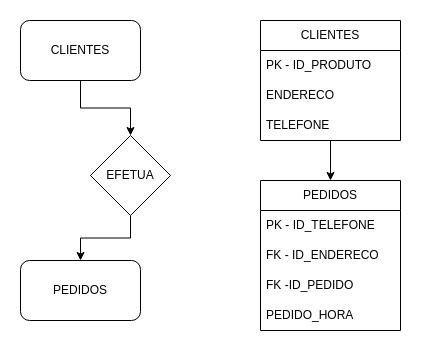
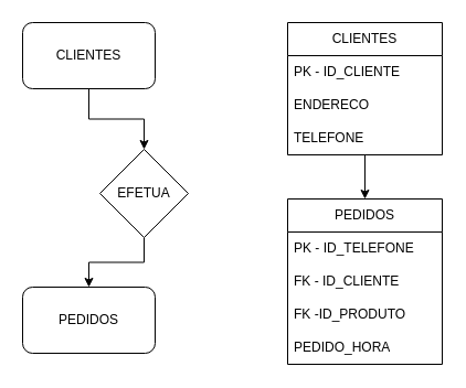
- <mxCell id="9" value="PK - ID_PRODUTO" style="text;strokeColor=none;fillColor=none;align=left;verticalAlign=middle;spacingLeft=4;spacingRight=4;overflow=hidden;points=[[0,0.5],[1,0.5]];portConstraint=eastwest;rotatable=0;whiteSpace=wrap;html=1;" vertex="1" parent="8"><mxGeometry y="30" width="140" height="30" as="geometry" /></mxCell>
+ <mxCell id="9" value="PK - ID_CLIENTE" style="text;strokeColor=none;fillColor=none;align=left;verticalAlign=middle;spacingLeft=4;spacingRight=4;overflow=hidden;points=[[0,0.5],[1,0.5]];portConstraint=eastwest;rotatable=0;whiteSpace=wrap;html=1;" vertex="1" parent="8"><mxGeometry y="30" width="140" height="30" as="geometry" /></mxCell>
- <mxCell id="14" value="FK - ID_ENDERECO" style="text;strokeColor=none;fillColor=none;align=left;verticalAlign=middle;spacingLeft=4;spacingRight=4;overflow=hidden;points=[[0,0.5],[1,0.5]];portConstraint=eastwest;rotatable=0;whiteSpace=wrap;html=1;" vertex="1" parent="12"><mxGeometry y="60" width="140" height="30" as="geometry" /></mxCell>
+ <mxCell id="14" value="FK - ID_CLIENTE" style="text;strokeColor=none;fillColor=none;align=left;verticalAlign=middle;spacingLeft=4;spacingRight=4;overflow=hidden;points=[[0,0.5],[1,0.5]];portConstraint=eastwest;rotatable=0;whiteSpace=wrap;html=1;" vertex="1" parent="12"><mxGeometry y="60" width="140" height="30" as="geometry" /></mxCell>
- <mxCell id="15" value="FK -ID_PEDIDO" style="text;strokeColor=none;fillColor=none;align=left;verticalAlign=middle;spacingLeft=4;spacingRight=4;overflow=hidden;points=[[0,0.5],[1,0.5]];portConstraint=eastwest;rotatable=0;whiteSpace=wrap;html=1;" vertex="1" parent="12"><mxGeometry y="90" width="140" height="30" as="geometry" /></mxCell>
+ <mxCell id="15" value="FK -ID_PRODUTO" style="text;strokeColor=none;fillColor=none;align=left;verticalAlign=middle;spacingLeft=4;spacingRight=4;overflow=hidden;points=[[0,0.5],[1,0.5]];portConstraint=eastwest;rotatable=0;whiteSpace=wrap;html=1;" vertex="1" parent="12"><mxGeometry y="90" width="140" height="30" as="geometry" /></mxCell>
